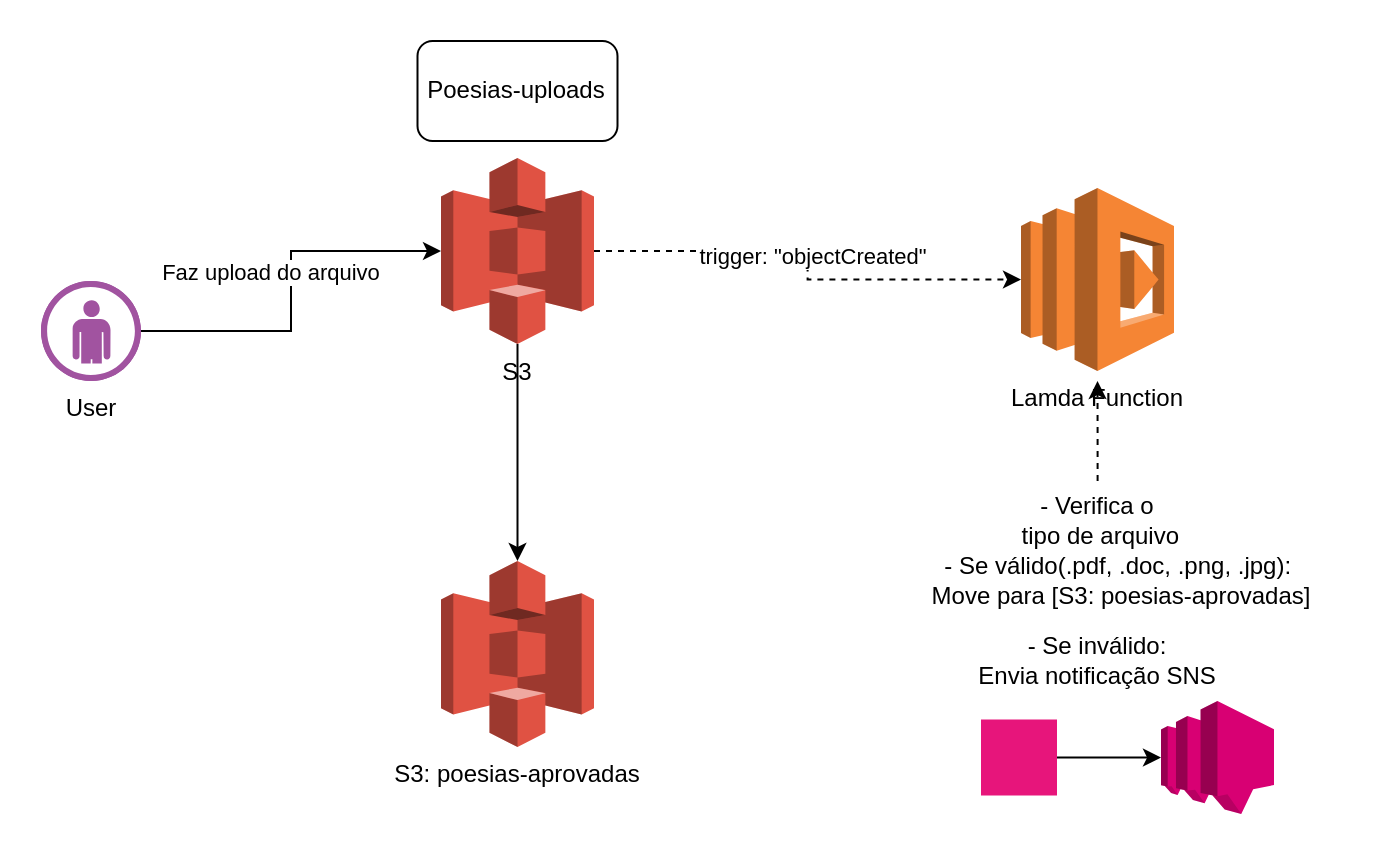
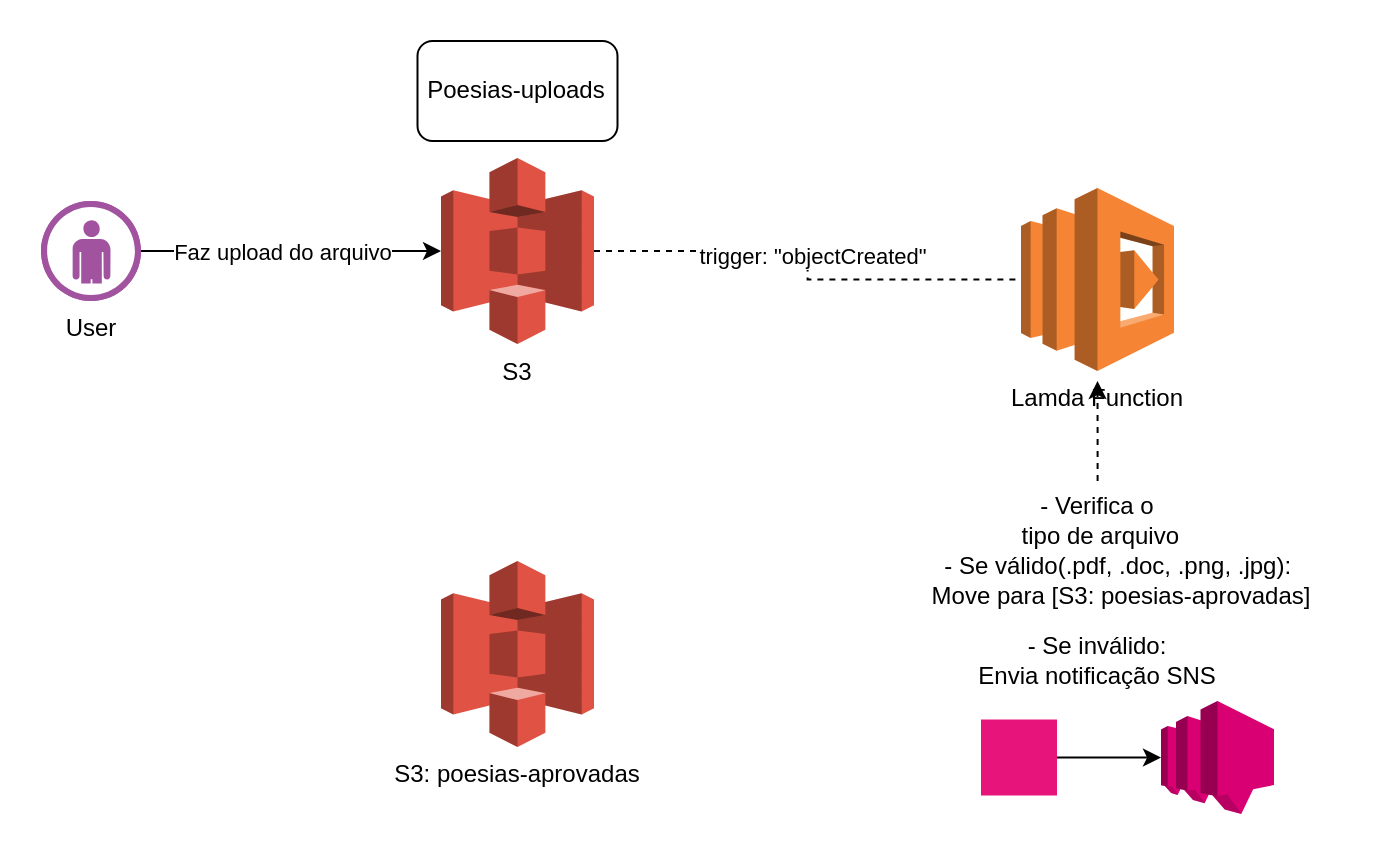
- <mxCell id="9" style="edgeStyle=orthogonalEdgeStyle;rounded=0;orthogonalLoop=1;jettySize=auto;html=1;entryX=0;entryY=0.5;entryDx=0;entryDy=0;entryPerimeter=0;dashed=1;" edge="1" parent="1" source="6" target="8"><mxGeometry relative="1" as="geometry" /></mxCell>
+ <mxCell id="9" style="edgeStyle=orthogonalEdgeStyle;rounded=0;orthogonalLoop=1;jettySize=auto;html=1;entryX=0;entryY=0.5;entryDx=0;entryDy=0;entryPerimeter=0;dashed=1;endArrow=none;" edge="1" parent="1" source="6" target="8"><mxGeometry relative="1" as="geometry" /></mxCell>
- <mxCell id="4" value="User" style="verticalLabelPosition=bottom;sketch=0;html=1;fillColor=#A153A0;strokeColor=#ffffff;verticalAlign=top;align=center;points=[[0,0.5,0],[0.125,0.25,0],[0.25,0,0],[0.5,0,0],[0.75,0,0],[0.875,0.25,0],[1,0.5,0],[0.875,0.75,0],[0.75,1,0],[0.5,1,0],[0.125,0.75,0]];pointerEvents=1;shape=mxgraph.cisco_safe.compositeIcon;bgIcon=ellipse;resIcon=mxgraph.cisco_safe.design.user;" vertex="1" parent="1"><mxGeometry x="20" y="140" width="50" height="50" as="geometry" /></mxCell>
+ <mxCell id="4" value="User" style="verticalLabelPosition=bottom;sketch=0;html=1;fillColor=#A153A0;strokeColor=#ffffff;verticalAlign=top;align=center;points=[[0,0.5,0],[0.125,0.25,0],[0.25,0,0],[0.5,0,0],[0.75,0,0],[0.875,0.25,0],[1,0.5,0],[0.875,0.75,0],[0.75,1,0],[0.5,1,0],[0.125,0.75,0]];pointerEvents=1;shape=mxgraph.cisco_safe.compositeIcon;bgIcon=ellipse;resIcon=mxgraph.cisco_safe.design.user;" vertex="1" parent="1"><mxGeometry x="20" y="100" width="50" height="50" as="geometry" /></mxCell>
- <mxCell id="5" style="edgeStyle=orthogonalEdgeStyle;rounded=0;orthogonalLoop=1;jettySize=auto;html=1;" edge="1" parent="1" source="6" target="15"><mxGeometry relative="1" as="geometry" /></mxCell>
